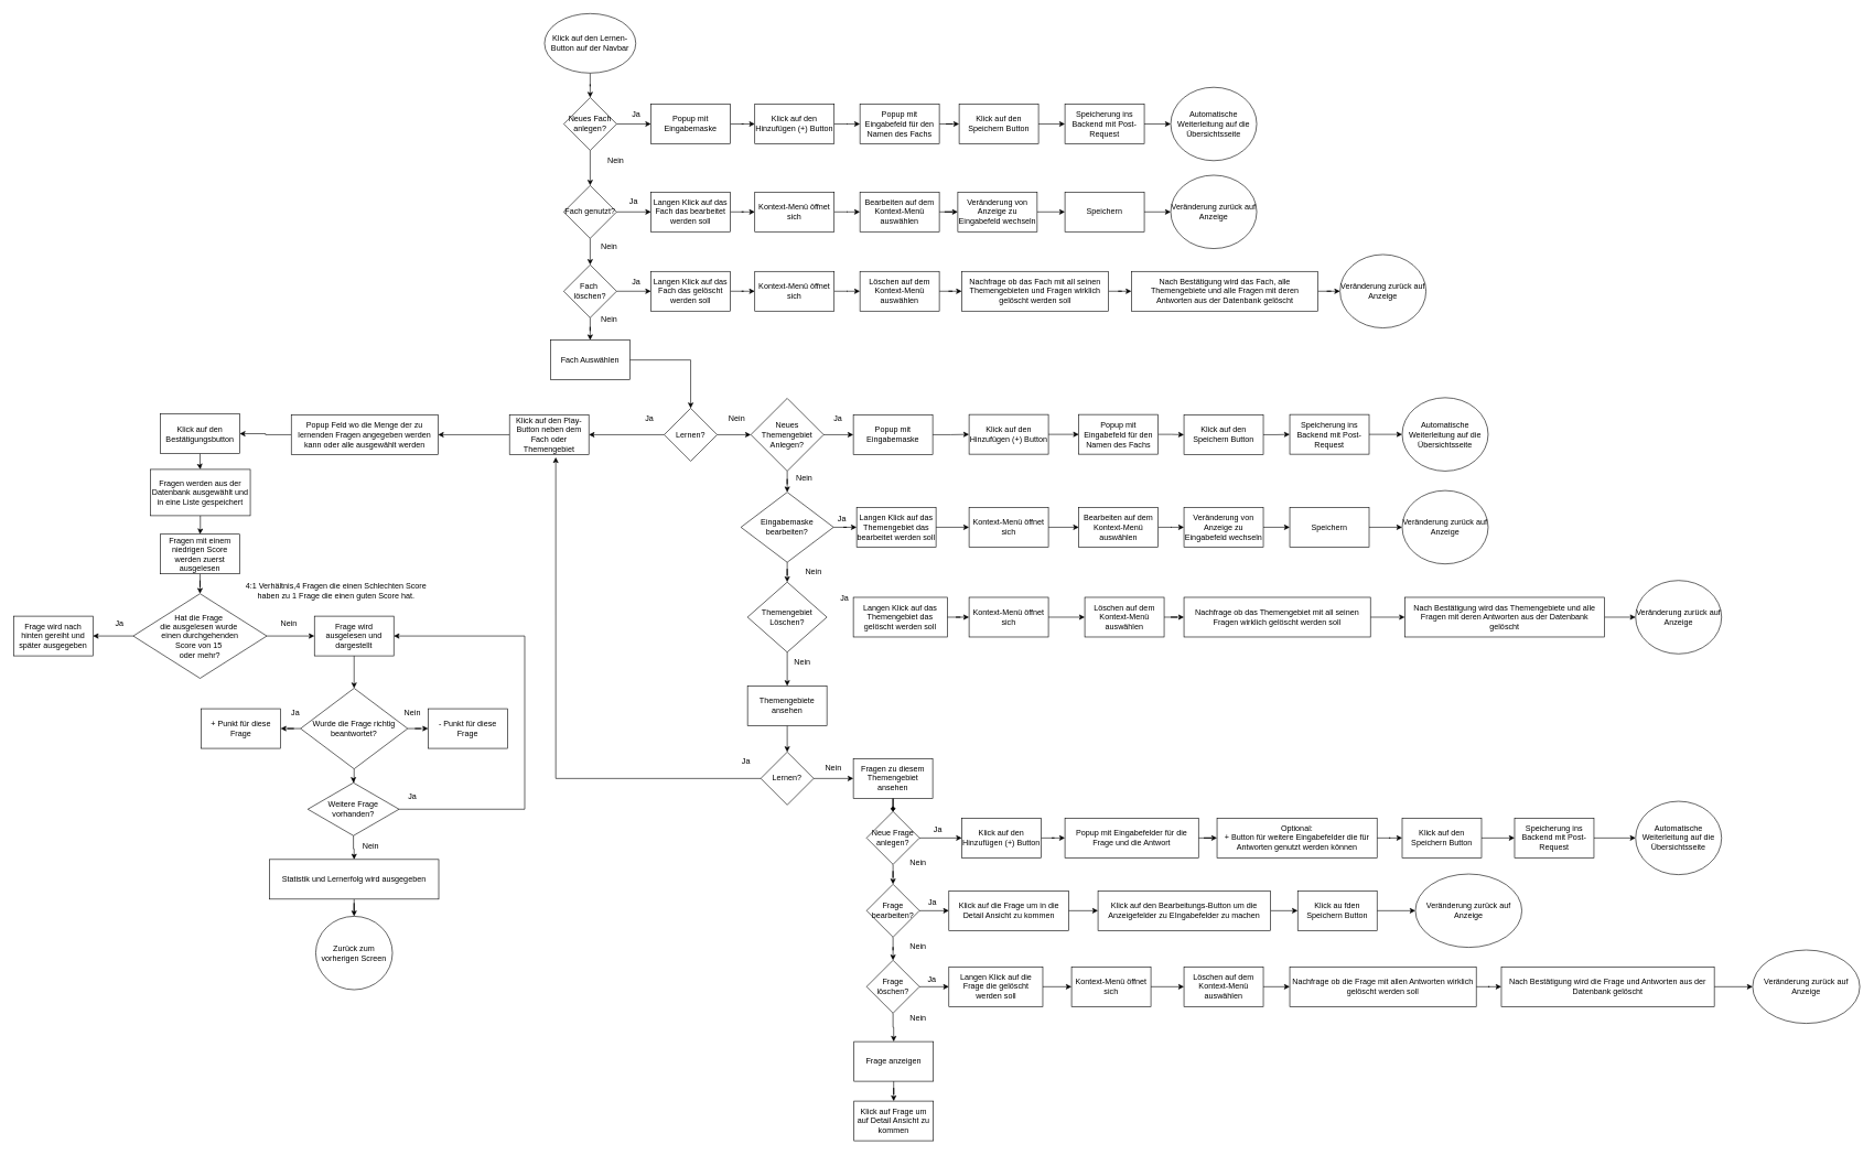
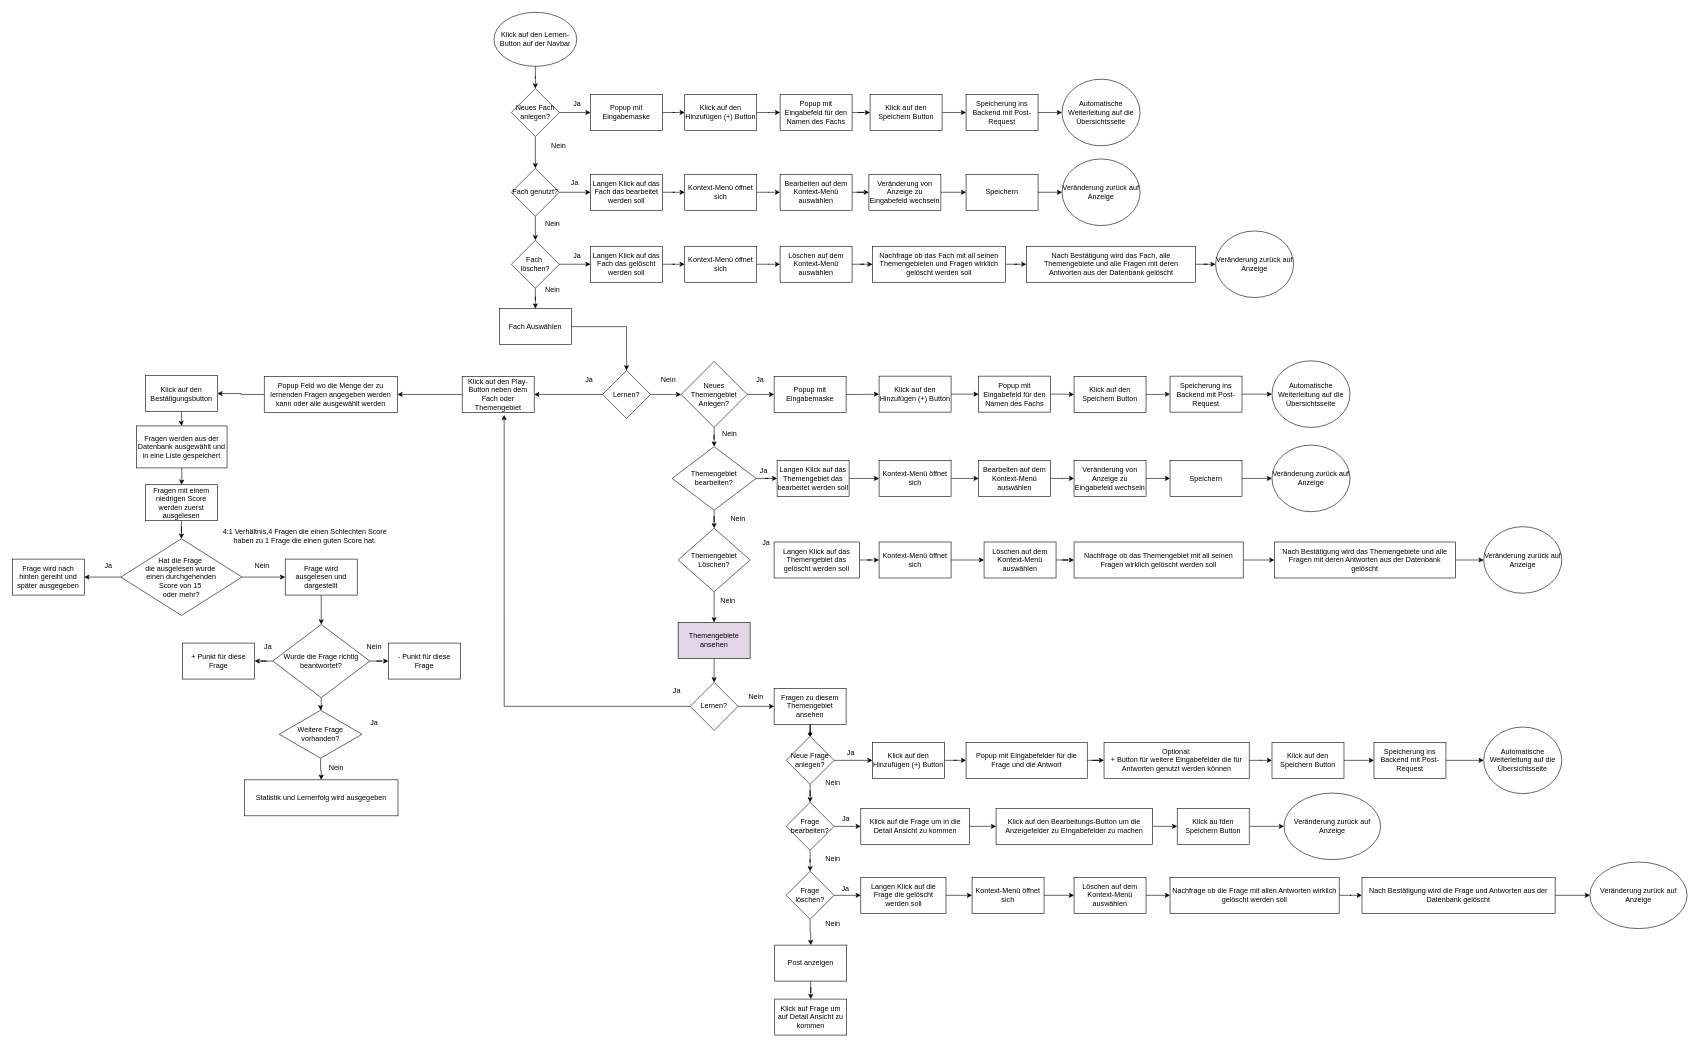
- <mxCell id="61" value="Eingabemaske bearbeiten?" style="rhombus;whiteSpace=wrap;html=1;rounded=0;" vertex="1" parent="1"><mxGeometry x="1120" y="744" width="140" height="106" as="geometry" /></mxCell>
+ <mxCell id="61" value="Themengebiet bearbeiten?" style="rhombus;whiteSpace=wrap;html=1;rounded=0;" vertex="1" parent="1"><mxGeometry x="1120" y="744" width="140" height="106" as="geometry" /></mxCell>
- <mxCell id="193" style="edgeStyle=orthogonalEdgeStyle;rounded=0;orthogonalLoop=1;jettySize=auto;html=1;entryX=1;entryY=0.5;entryDx=0;entryDy=0;" edge="1" parent="1" source="194" target="169"><mxGeometry relative="1" as="geometry"><mxPoint x="853" y="1129.5" as="targetPoint" /><Array as="points"><mxPoint x="793" y="1223.5" /><mxPoint x="793" y="961.5" /></Array></mxGeometry></mxCell>
- <mxCell id="7" value="Themengebiete ansehen" style="whiteSpace=wrap;html=1;rounded=0;" vertex="1" parent="1"><mxGeometry x="1130" y="1037" width="120" height="60" as="geometry" /></mxCell>
+ <mxCell id="7" value="Themengebiete ansehen" style="whiteSpace=wrap;html=1;rounded=0;fillColor=#e1d5e7;" vertex="1" parent="1"><mxGeometry x="1130" y="1037" width="120" height="60" as="geometry" /></mxCell>
- <mxCell id="190" value="" style="edgeStyle=orthogonalEdgeStyle;rounded=0;orthogonalLoop=1;jettySize=auto;html=1;" edge="1" parent="1" source="191" target="170"><mxGeometry relative="1" as="geometry" /></mxCell>
- <mxCell id="170" value="Zurück zum vorherigen Screen" style="ellipse;whiteSpace=wrap;html=1;" vertex="1" parent="1"><mxGeometry x="477" y="1385.5" width="116" height="111" as="geometry" /></mxCell>
- <mxCell id="38" value="Frage anzeigen" style="whiteSpace=wrap;html=1;rounded=0;" vertex="1" parent="1"><mxGeometry x="1291" y="1575" width="120" height="60" as="geometry" /></mxCell>
+ <mxCell id="38" value="Post anzeigen" style="whiteSpace=wrap;html=1;rounded=0;" vertex="1" parent="1"><mxGeometry x="1291" y="1575" width="120" height="60" as="geometry" /></mxCell>
